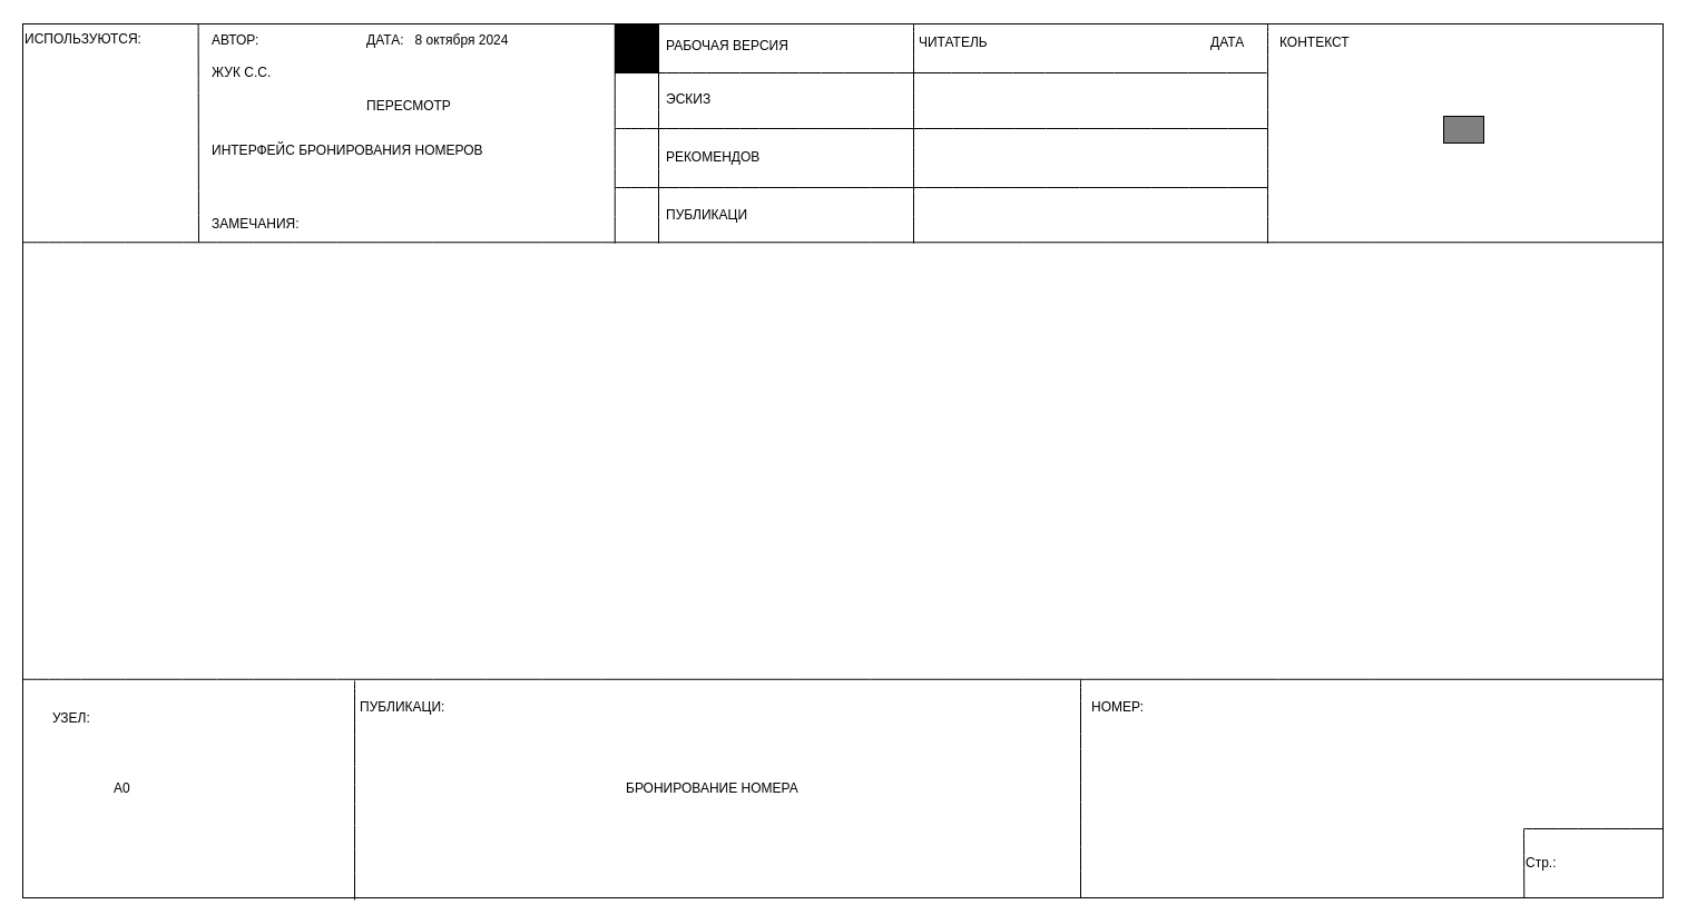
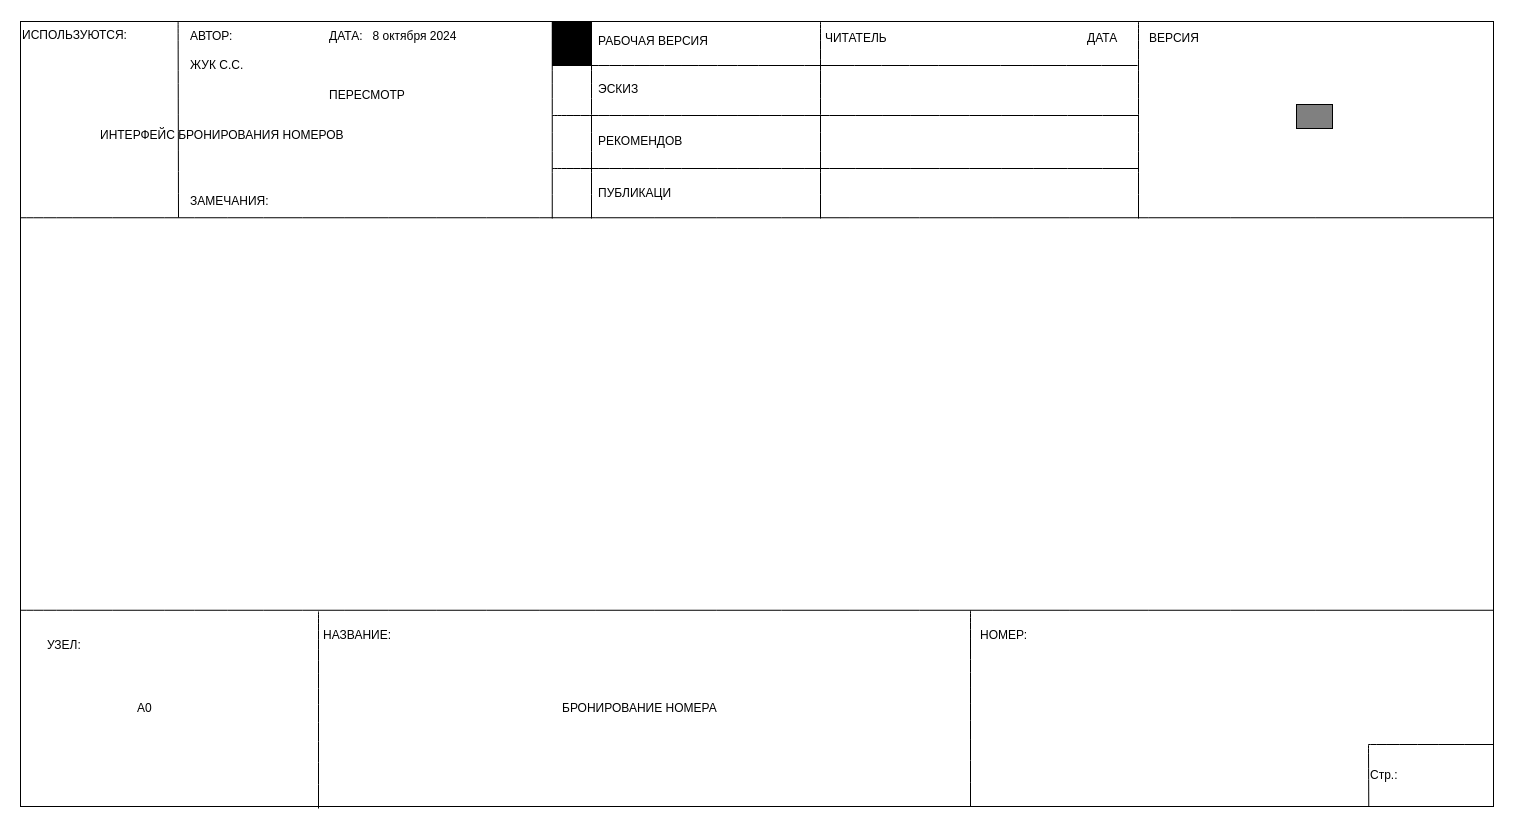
- <mxCell id="20" value="КОНТЕКСТ" style="text;html=1;align=left;verticalAlign=middle;whiteSpace=wrap;rounded=0;fontSize=12;" parent="1" vertex="1"><mxGeometry x="1147" y="23" width="93" height="30" as="geometry" /></mxCell>
+ <mxCell id="20" value="ВЕРСИЯ" style="text;html=1;align=left;verticalAlign=middle;whiteSpace=wrap;rounded=0;fontSize=12;" parent="1" vertex="1"><mxGeometry x="1147" y="23" width="93" height="30" as="geometry" /></mxCell>
- <mxCell id="38" value="ИНТЕРФЕЙС БРОНИРОВАНИЯ НОМЕРОВ" style="text;html=1;align=left;verticalAlign=middle;whiteSpace=wrap;rounded=0;fontSize=12;" parent="1" vertex="1"><mxGeometry x="188" y="120" width="262" height="30" as="geometry" /></mxCell>
+ <mxCell id="38" value="ИНТЕРФЕЙС БРОНИРОВАНИЯ НОМЕРОВ" style="text;html=1;align=left;verticalAlign=middle;whiteSpace=wrap;rounded=0;fontSize=12;" parent="1" vertex="1"><mxGeometry x="98" y="120" width="262" height="30" as="geometry" /></mxCell>
- <mxCell id="21" value="ПУБЛИКАЦИ:&amp;nbsp;" style="text;html=1;align=left;verticalAlign=middle;whiteSpace=wrap;rounded=0;fontSize=12;" parent="1" vertex="1"><mxGeometry x="321" y="620" width="120" height="30" as="geometry" /></mxCell>
+ <mxCell id="21" value="НАЗВАНИЕ:&amp;nbsp;" style="text;html=1;align=left;verticalAlign=middle;whiteSpace=wrap;rounded=0;fontSize=12;" parent="1" vertex="1"><mxGeometry x="321" y="620" width="120" height="30" as="geometry" /></mxCell>
- <mxCell id="8" value="A0" style="text;html=1;align=left;verticalAlign=middle;whiteSpace=wrap;rounded=0;fontSize=12;" parent="1" vertex="1"><mxGeometry x="100" y="693" width="60" height="30" as="geometry" /></mxCell>
+ <mxCell id="8" value="A0" style="text;html=1;align=left;verticalAlign=middle;whiteSpace=wrap;rounded=0;fontSize=12;" parent="1" vertex="1"><mxGeometry x="135" y="693" width="60" height="30" as="geometry" /></mxCell>
